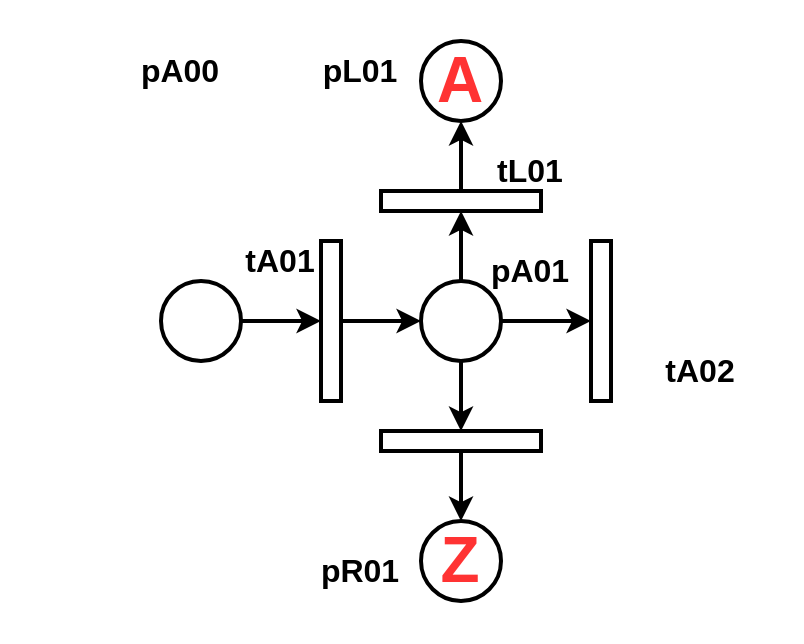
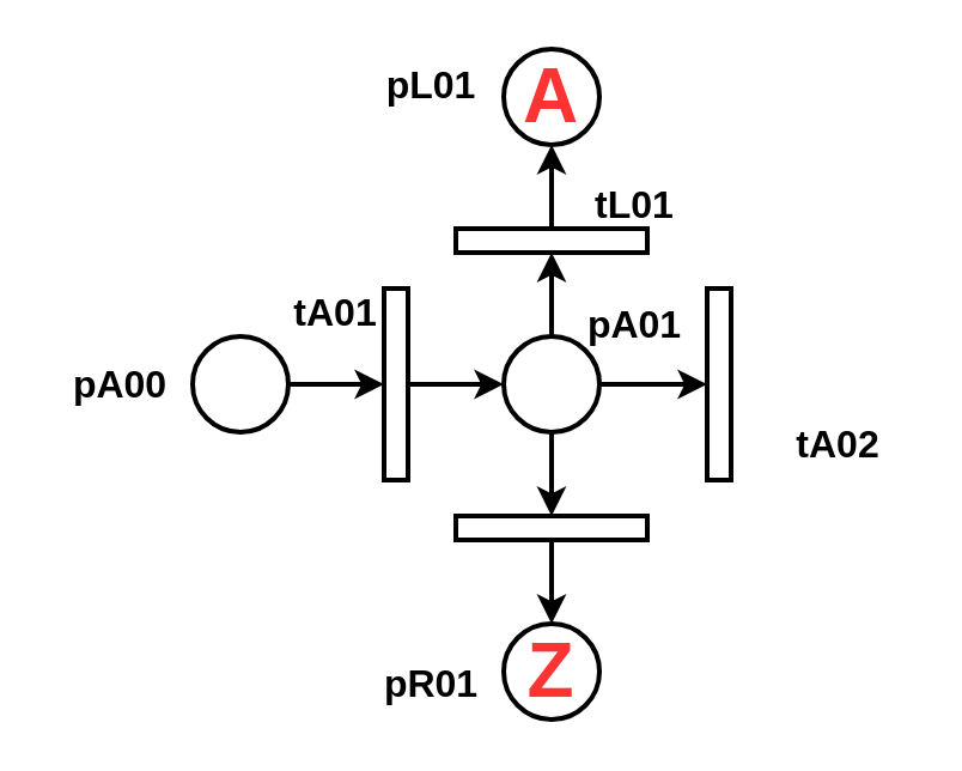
- <mxCell id="16" value="&lt;font style=&quot;font-size: 16px;&quot;&gt;&lt;b&gt;&lt;font style=&quot;font-size: 16px;&quot;&gt;pA00&lt;/font&gt;&lt;/b&gt;&lt;/font&gt;" style="text;html=1;strokeColor=none;fillColor=none;align=center;verticalAlign=middle;whiteSpace=wrap;rounded=0;" vertex="1" parent="1"><mxGeometry x="60" y="20" width="60" height="30" as="geometry" /></mxCell>
+ <mxCell id="16" value="&lt;font style=&quot;font-size: 16px;&quot;&gt;&lt;b&gt;&lt;font style=&quot;font-size: 16px;&quot;&gt;pA00&lt;/font&gt;&lt;/b&gt;&lt;/font&gt;" style="text;html=1;strokeColor=none;fillColor=none;align=center;verticalAlign=middle;whiteSpace=wrap;rounded=0;" vertex="1" parent="1"><mxGeometry y="145" width="60" height="30" as="geometry" x="20" /></mxCell>
